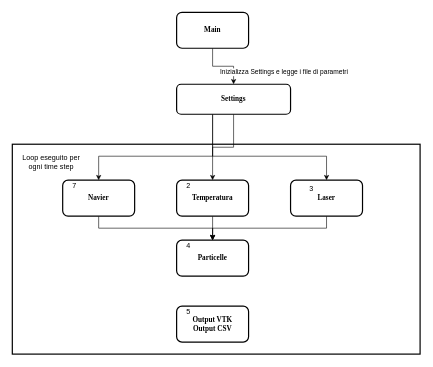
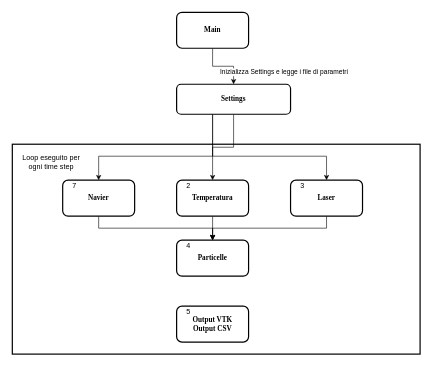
- <mxCell id="20" value="3" style="text;html=1;strokeColor=none;fillColor=none;align=center;verticalAlign=middle;whiteSpace=wrap;rounded=0;" vertex="1" parent="1"><mxGeometry x="499" y="305" width="40" height="20" as="geometry" /></mxCell>
+ <mxCell id="20" value="3" style="text;html=1;strokeColor=none;fillColor=none;align=center;verticalAlign=middle;whiteSpace=wrap;rounded=0;" vertex="1" parent="1"><mxGeometry x="484" y="300" width="40" height="20" as="geometry" /></mxCell>
